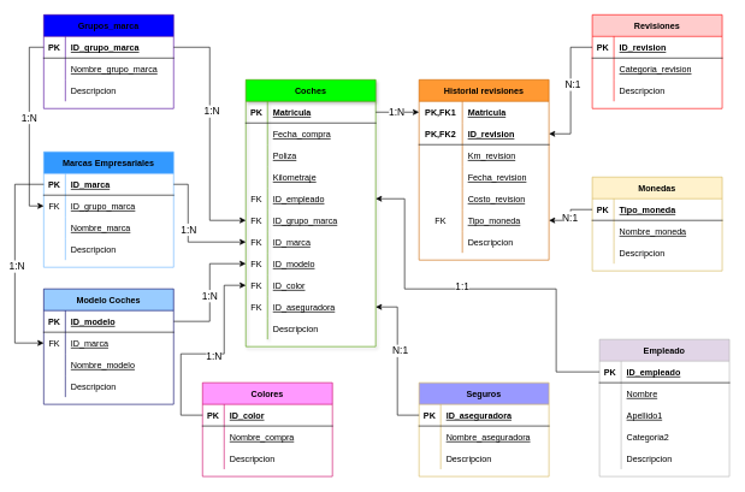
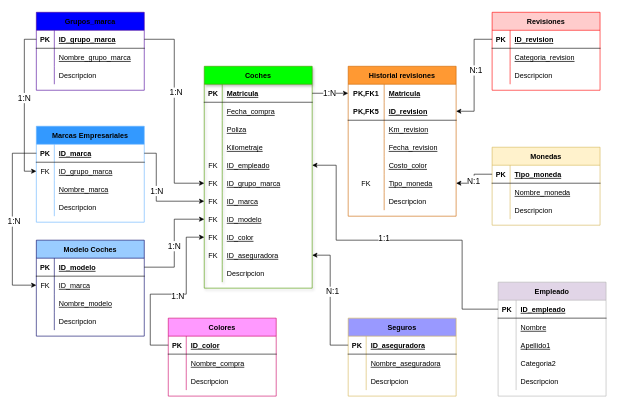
- <mxCell id="77" value="PK,FK2" style="shape=partialRectangle;connectable=0;fillColor=none;top=0;left=0;bottom=0;right=0;fontStyle=1;overflow=hidden;" parent="76" vertex="1"><mxGeometry width="60" height="30" as="geometry"><mxRectangle width="60" height="30" as="alternateBounds" /></mxGeometry></mxCell>
+ <mxCell id="77" value="PK,FK5" style="shape=partialRectangle;connectable=0;fillColor=none;top=0;left=0;bottom=0;right=0;fontStyle=1;overflow=hidden;" parent="76" vertex="1"><mxGeometry width="60" height="30" as="geometry"><mxRectangle width="60" height="30" as="alternateBounds" /></mxGeometry></mxCell>
- <mxCell id="87" value="Costo_revision" style="shape=partialRectangle;connectable=0;fillColor=none;top=0;left=0;bottom=0;right=0;align=left;spacingLeft=6;overflow=hidden;fontStyle=4" parent="85" vertex="1"><mxGeometry x="60" width="120" height="30" as="geometry"><mxRectangle width="120" height="30" as="alternateBounds" /></mxGeometry></mxCell>
+ <mxCell id="87" value="Costo_color" style="shape=partialRectangle;connectable=0;fillColor=none;top=0;left=0;bottom=0;right=0;align=left;spacingLeft=6;overflow=hidden;fontStyle=4" parent="85" vertex="1"><mxGeometry x="60" width="120" height="30" as="geometry"><mxRectangle width="120" height="30" as="alternateBounds" /></mxGeometry></mxCell>
